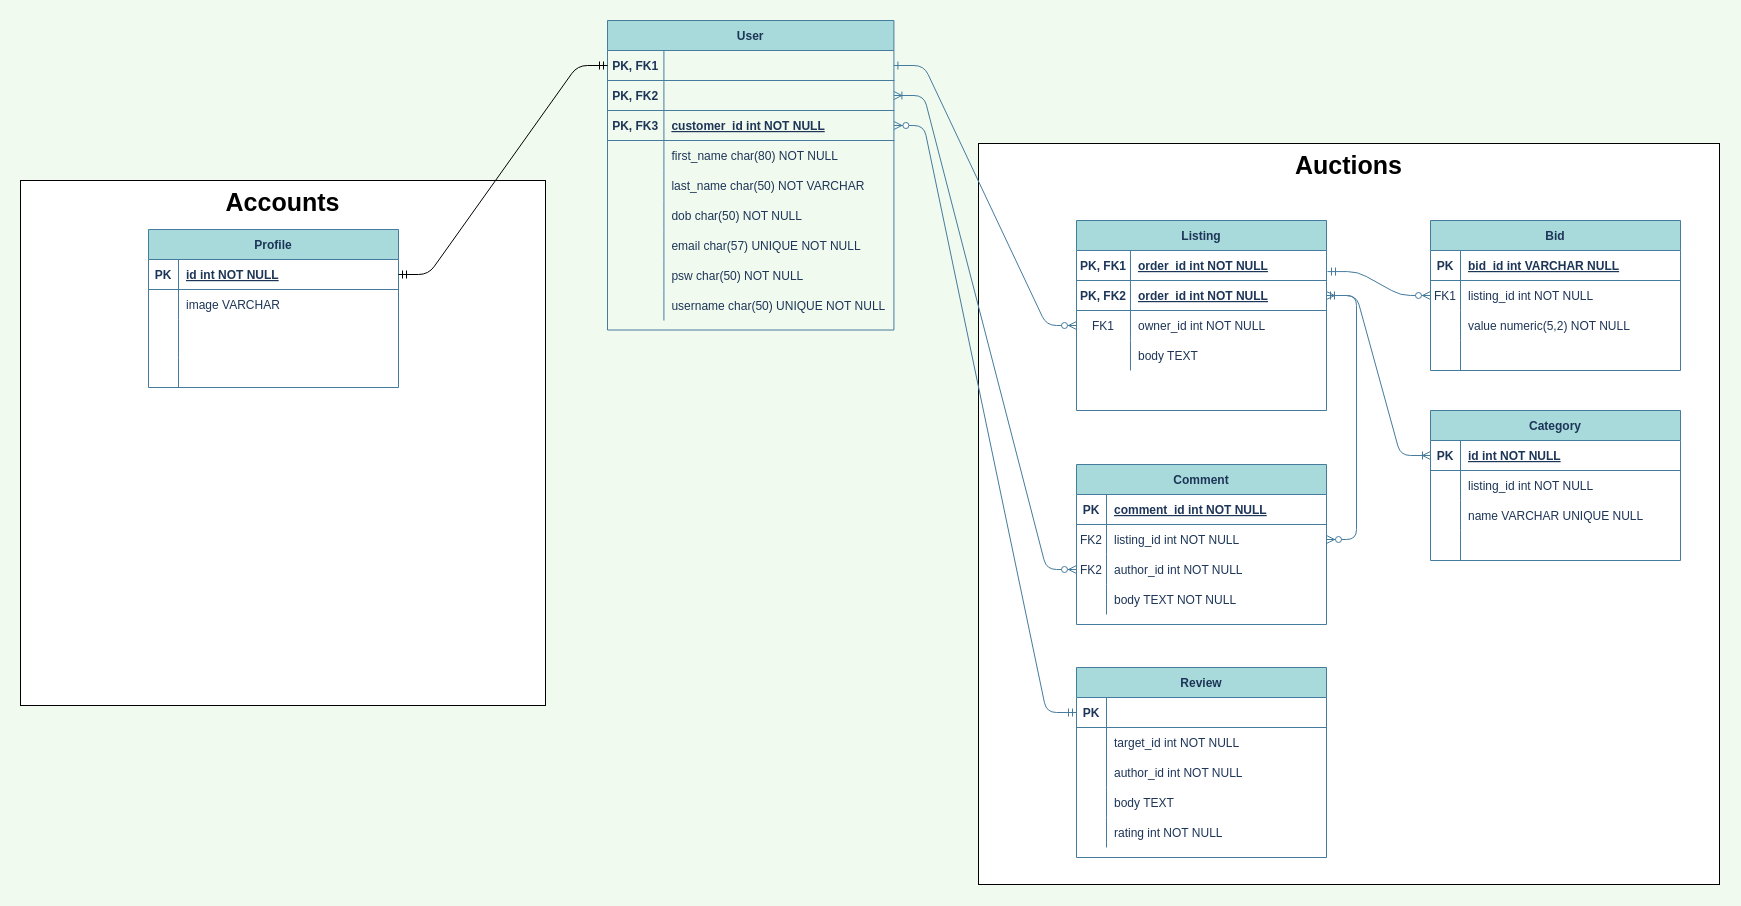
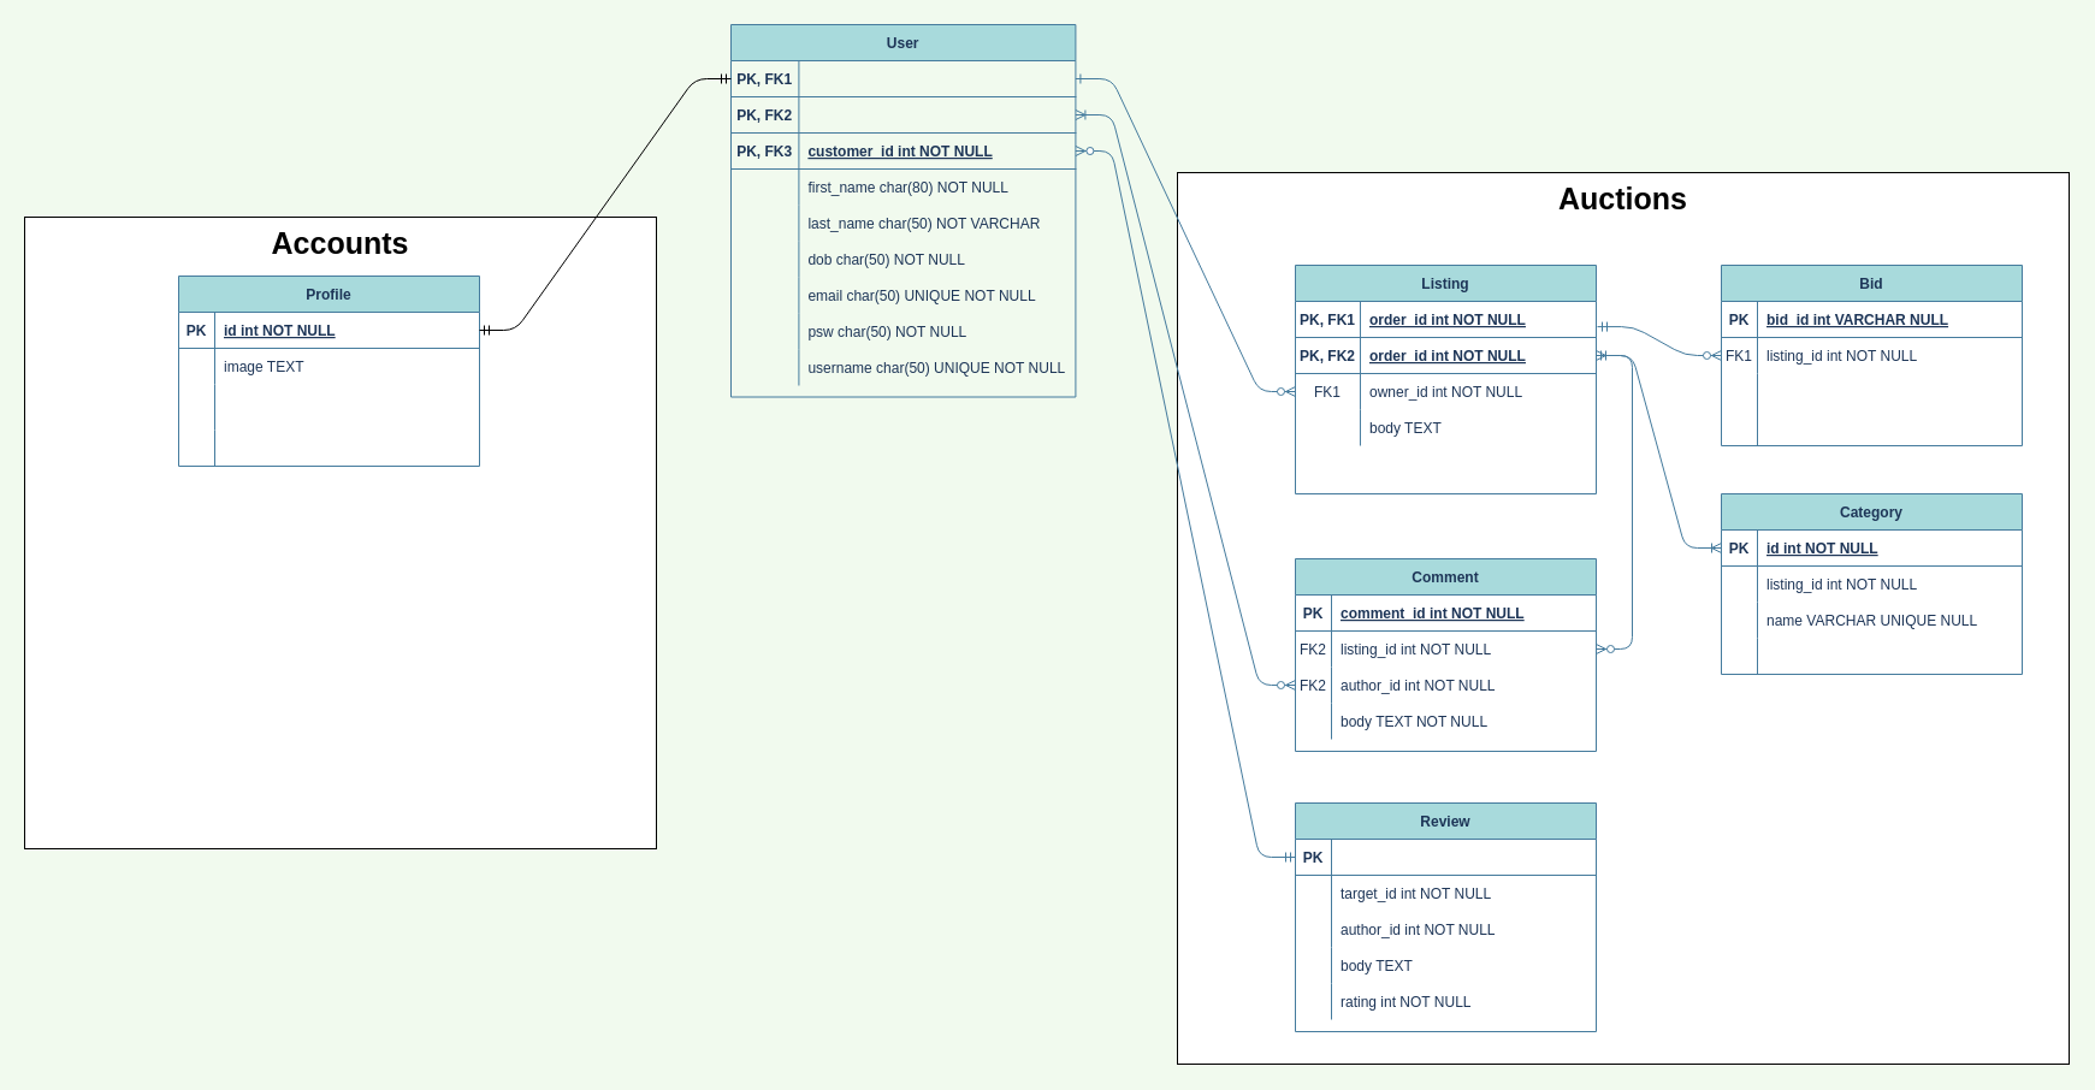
- <mxCell id="52" value="email char(57) UNIQUE NOT NULL" style="shape=partialRectangle;overflow=hidden;connectable=0;fillColor=none;top=0;left=0;bottom=0;right=0;align=left;spacingLeft=6;strokeColor=#457B9D;fontColor=#1D3557;" parent="50" vertex="1"><mxGeometry x="56.423" width="229.997" height="30" as="geometry" /></mxCell>
+ <mxCell id="52" value="email char(50) UNIQUE NOT NULL" style="shape=partialRectangle;overflow=hidden;connectable=0;fillColor=none;top=0;left=0;bottom=0;right=0;align=left;spacingLeft=6;strokeColor=#457B9D;fontColor=#1D3557;" parent="50" vertex="1"><mxGeometry x="56.423" width="229.997" height="30" as="geometry" /></mxCell>
- <mxCell id="111" value="image VARCHAR" style="shape=partialRectangle;overflow=hidden;connectable=0;fillColor=none;top=0;left=0;bottom=0;right=0;align=left;spacingLeft=6;strokeColor=#457B9D;fontColor=#1D3557;" vertex="1" parent="109"><mxGeometry x="30" width="220" height="30" as="geometry" /></mxCell>
+ <mxCell id="111" value="image TEXT" style="shape=partialRectangle;overflow=hidden;connectable=0;fillColor=none;top=0;left=0;bottom=0;right=0;align=left;spacingLeft=6;strokeColor=#457B9D;fontColor=#1D3557;" vertex="1" parent="109"><mxGeometry x="30" width="220" height="30" as="geometry" /></mxCell>
- <mxCell id="68" value="value numeric(5,2) NOT NULL" style="shape=partialRectangle;overflow=hidden;connectable=0;fillColor=none;top=0;left=0;bottom=0;right=0;align=left;spacingLeft=6;strokeColor=#457B9D;fontColor=#1D3557;" parent="66" vertex="1"><mxGeometry x="30" width="220" height="30" as="geometry" /></mxCell>
